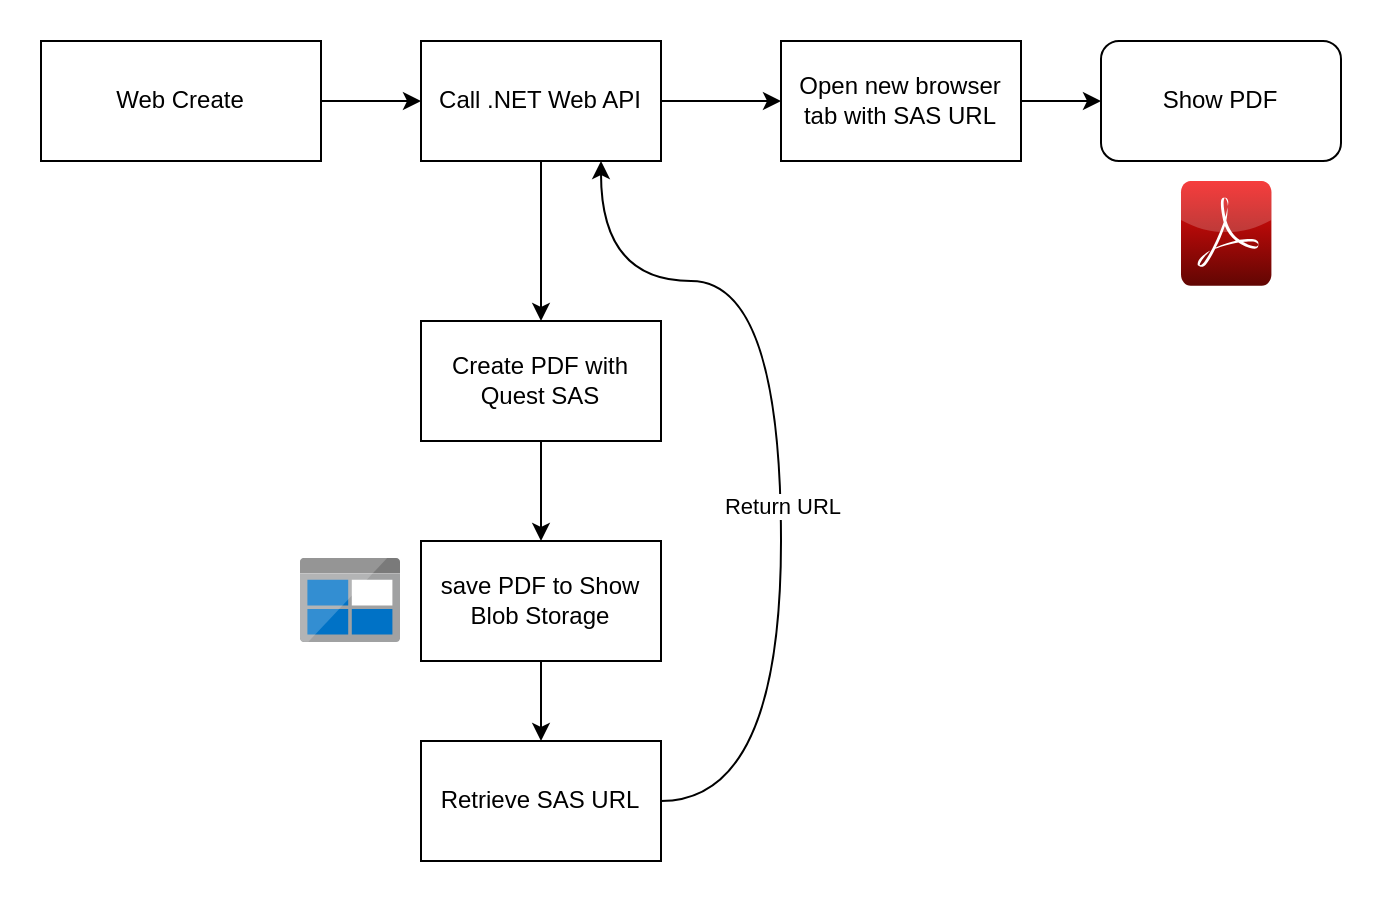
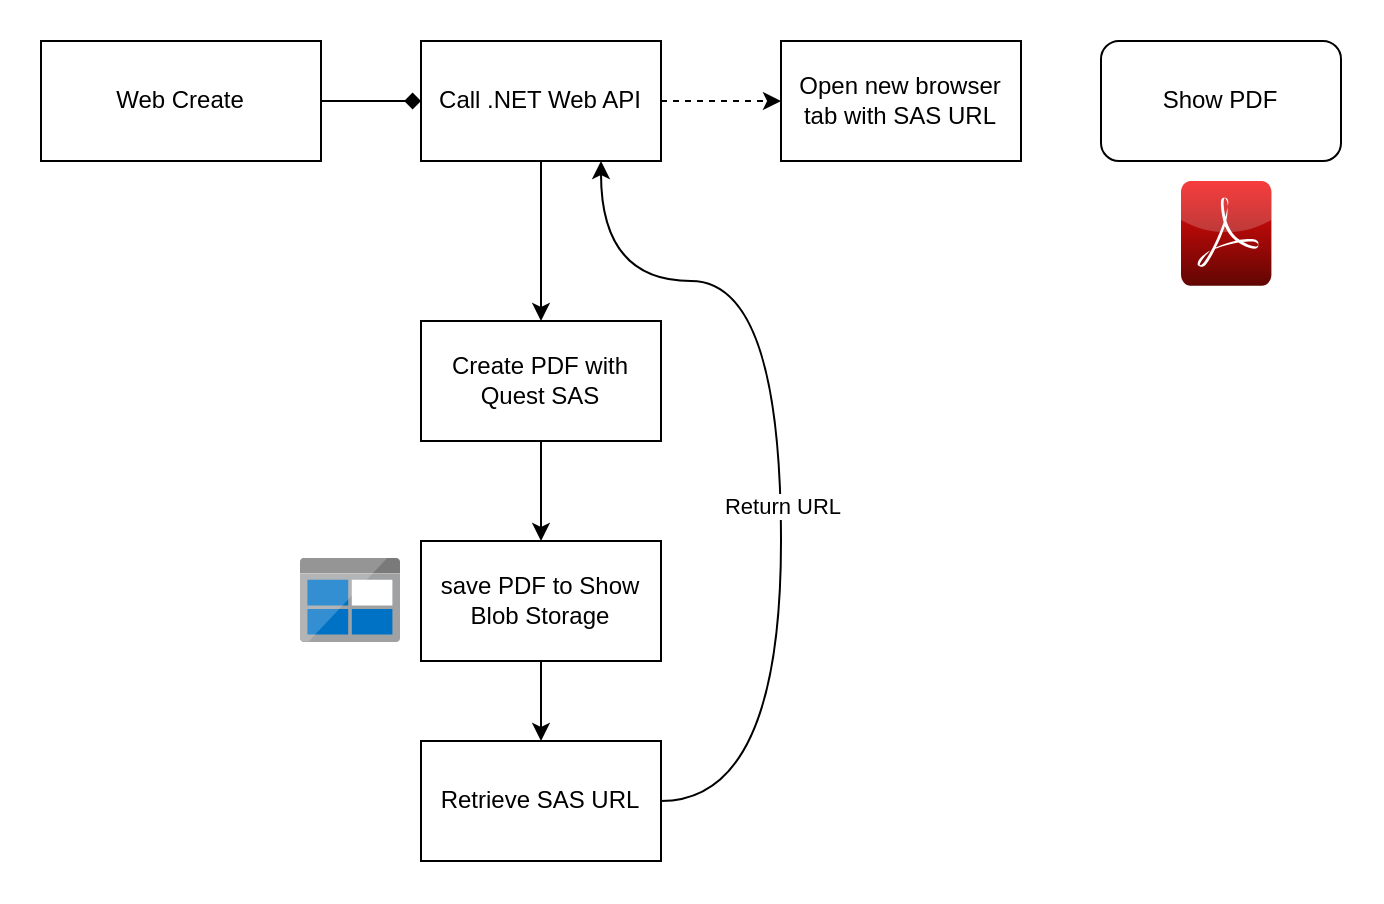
- <mxCell id="2" value="" style="edgeStyle=orthogonalEdgeStyle;rounded=0;orthogonalLoop=1;jettySize=auto;html=1;" edge="1" parent="1" source="3" target="6"><mxGeometry relative="1" as="geometry" /></mxCell>
+ <mxCell id="2" value="" style="edgeStyle=orthogonalEdgeStyle;rounded=0;orthogonalLoop=1;jettySize=auto;html=1;endArrow=diamond;" edge="1" parent="1" source="3" target="6"><mxGeometry relative="1" as="geometry" /></mxCell>
- <mxCell id="5" value="" style="edgeStyle=orthogonalEdgeStyle;rounded=0;orthogonalLoop=1;jettySize=auto;html=1;" edge="1" parent="1" source="6" target="15"><mxGeometry relative="1" as="geometry" /></mxCell>
+ <mxCell id="5" value="" style="edgeStyle=orthogonalEdgeStyle;rounded=0;orthogonalLoop=1;jettySize=auto;html=1;dashed=1;" edge="1" parent="1" source="6" target="15"><mxGeometry relative="1" as="geometry" /></mxCell>
- <mxCell id="14" value="" style="edgeStyle=orthogonalEdgeStyle;rounded=0;orthogonalLoop=1;jettySize=auto;html=1;" edge="1" parent="1" source="15" target="16"><mxGeometry relative="1" as="geometry" /></mxCell>
